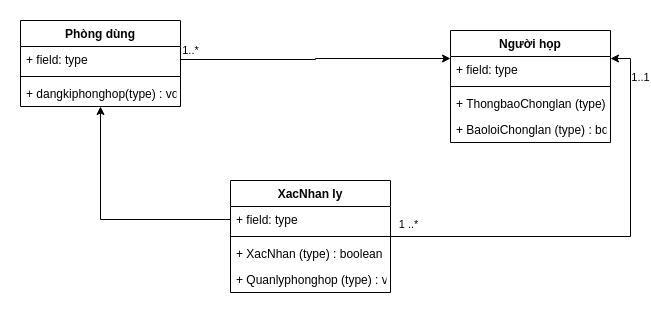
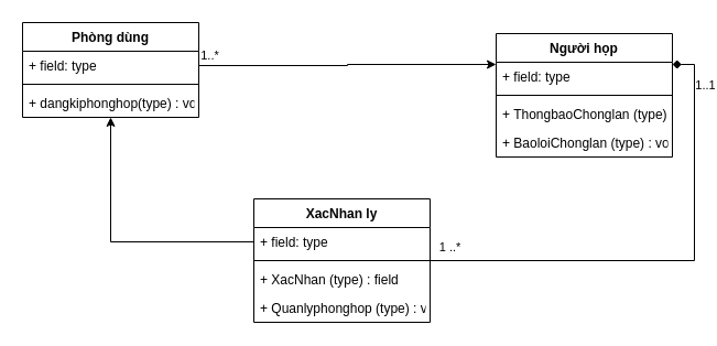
- <mxCell id="17" value="1..1" style="edgeStyle=orthogonalEdgeStyle;rounded=0;orthogonalLoop=1;jettySize=auto;html=1;entryX=1;entryY=0.25;entryDx=0;entryDy=0;strokeColor=#000000;labelBorderColor=none;" edge="1" parent="1" source="11" target="6"><mxGeometry x="0.822" y="-10" relative="1" as="geometry"><mxPoint as="offset" /></mxGeometry></mxCell>
+ <mxCell id="17" value="1..1" style="edgeStyle=orthogonalEdgeStyle;rounded=0;orthogonalLoop=1;jettySize=auto;html=1;entryX=1;entryY=0.25;entryDx=0;entryDy=0;strokeColor=#000000;labelBorderColor=none;endArrow=diamond;" edge="1" parent="1" source="11" target="6"><mxGeometry x="0.822" y="-10" relative="1" as="geometry"><mxPoint as="offset" /></mxGeometry></mxCell>
- <mxCell id="10" value="+ BaoloiChonglan (type) : boolean&#10;" style="text;strokeColor=none;fillColor=none;align=left;verticalAlign=top;spacingLeft=4;spacingRight=4;overflow=hidden;rotatable=0;points=[[0,0.5],[1,0.5]];portConstraint=eastwest;" vertex="1" parent="6"><mxGeometry y="86" width="160" height="26" as="geometry" /></mxCell>
+ <mxCell id="10" value="+ BaoloiChonglan (type) : void&#10;" style="text;strokeColor=none;fillColor=none;align=left;verticalAlign=top;spacingLeft=4;spacingRight=4;overflow=hidden;rotatable=0;points=[[0,0.5],[1,0.5]];portConstraint=eastwest;" vertex="1" parent="6"><mxGeometry y="86" width="160" height="26" as="geometry" /></mxCell>
- <mxCell id="14" value="+ XacNhan (type) : boolean" style="text;strokeColor=none;fillColor=none;align=left;verticalAlign=top;spacingLeft=4;spacingRight=4;overflow=hidden;rotatable=0;points=[[0,0.5],[1,0.5]];portConstraint=eastwest;" vertex="1" parent="11"><mxGeometry y="60" width="160" height="26" as="geometry" /></mxCell>
+ <mxCell id="14" value="+ XacNhan (type) : field" style="text;strokeColor=none;fillColor=none;align=left;verticalAlign=top;spacingLeft=4;spacingRight=4;overflow=hidden;rotatable=0;points=[[0,0.5],[1,0.5]];portConstraint=eastwest;" vertex="1" parent="11"><mxGeometry y="60" width="160" height="26" as="geometry" /></mxCell>
